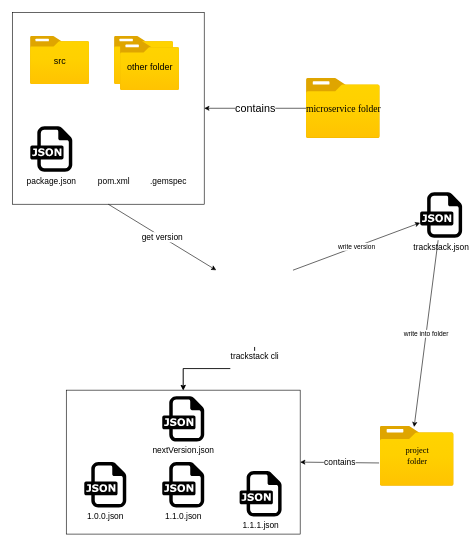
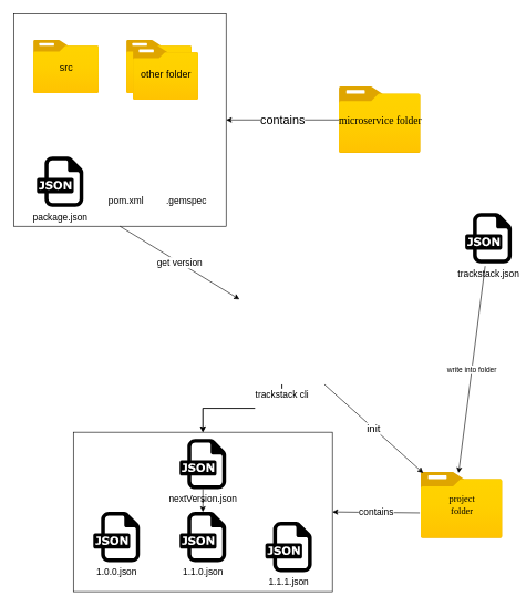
- <mxCell id="8" value="&lt;font style=&quot;font-size: 14px;&quot;&gt;package.json&lt;/font&gt;" style="dashed=0;outlineConnect=0;html=1;align=center;labelPosition=center;verticalLabelPosition=bottom;verticalAlign=top;shape=mxgraph.weblogos.json" parent="1" vertex="1"><mxGeometry x="50" y="210" width="70" height="75.8" as="geometry" /></mxCell>
+ <mxCell id="8" value="&lt;font style=&quot;font-size: 14px;&quot;&gt;package.json&lt;/font&gt;" style="dashed=0;outlineConnect=0;html=1;align=center;labelPosition=center;verticalLabelPosition=bottom;verticalAlign=top;shape=mxgraph.weblogos.json" parent="1" vertex="1"><mxGeometry x="55" y="235" width="70" height="75.8" as="geometry" /></mxCell>
- <mxCell id="15" value="write version" style="endArrow=classic;html=1;rounded=0;exitX=1;exitY=0;exitDx=0;exitDy=0;" parent="1" source="13" target="18" edge="1"><mxGeometry width="50" height="50" relative="1" as="geometry"><mxPoint x="430" y="330" as="sourcePoint" /><mxPoint x="480" y="280" as="targetPoint" /></mxGeometry></mxCell>
+ <mxCell id="26" value="&lt;font style=&quot;font-size: 16px;&quot;&gt;init&lt;/font&gt;" style="endArrow=classic;html=1;rounded=0;exitX=1;exitY=1;exitDx=0;exitDy=0;entryX=0.029;entryY=0.014;entryDx=0;entryDy=0;entryPerimeter=0;" parent="1" source="13" target="16" edge="1"><mxGeometry width="50" height="50" relative="1" as="geometry"><mxPoint x="510" y="590" as="sourcePoint" /><mxPoint x="560" y="540" as="targetPoint" /></mxGeometry></mxCell>
+ <mxCell id="20" value="" style="edgeStyle=orthogonalEdgeStyle;rounded=0;orthogonalLoop=1;jettySize=auto;html=1;" edge="1" parent="1" source="21" target="23"><mxGeometry relative="1" as="geometry" /></mxCell>
